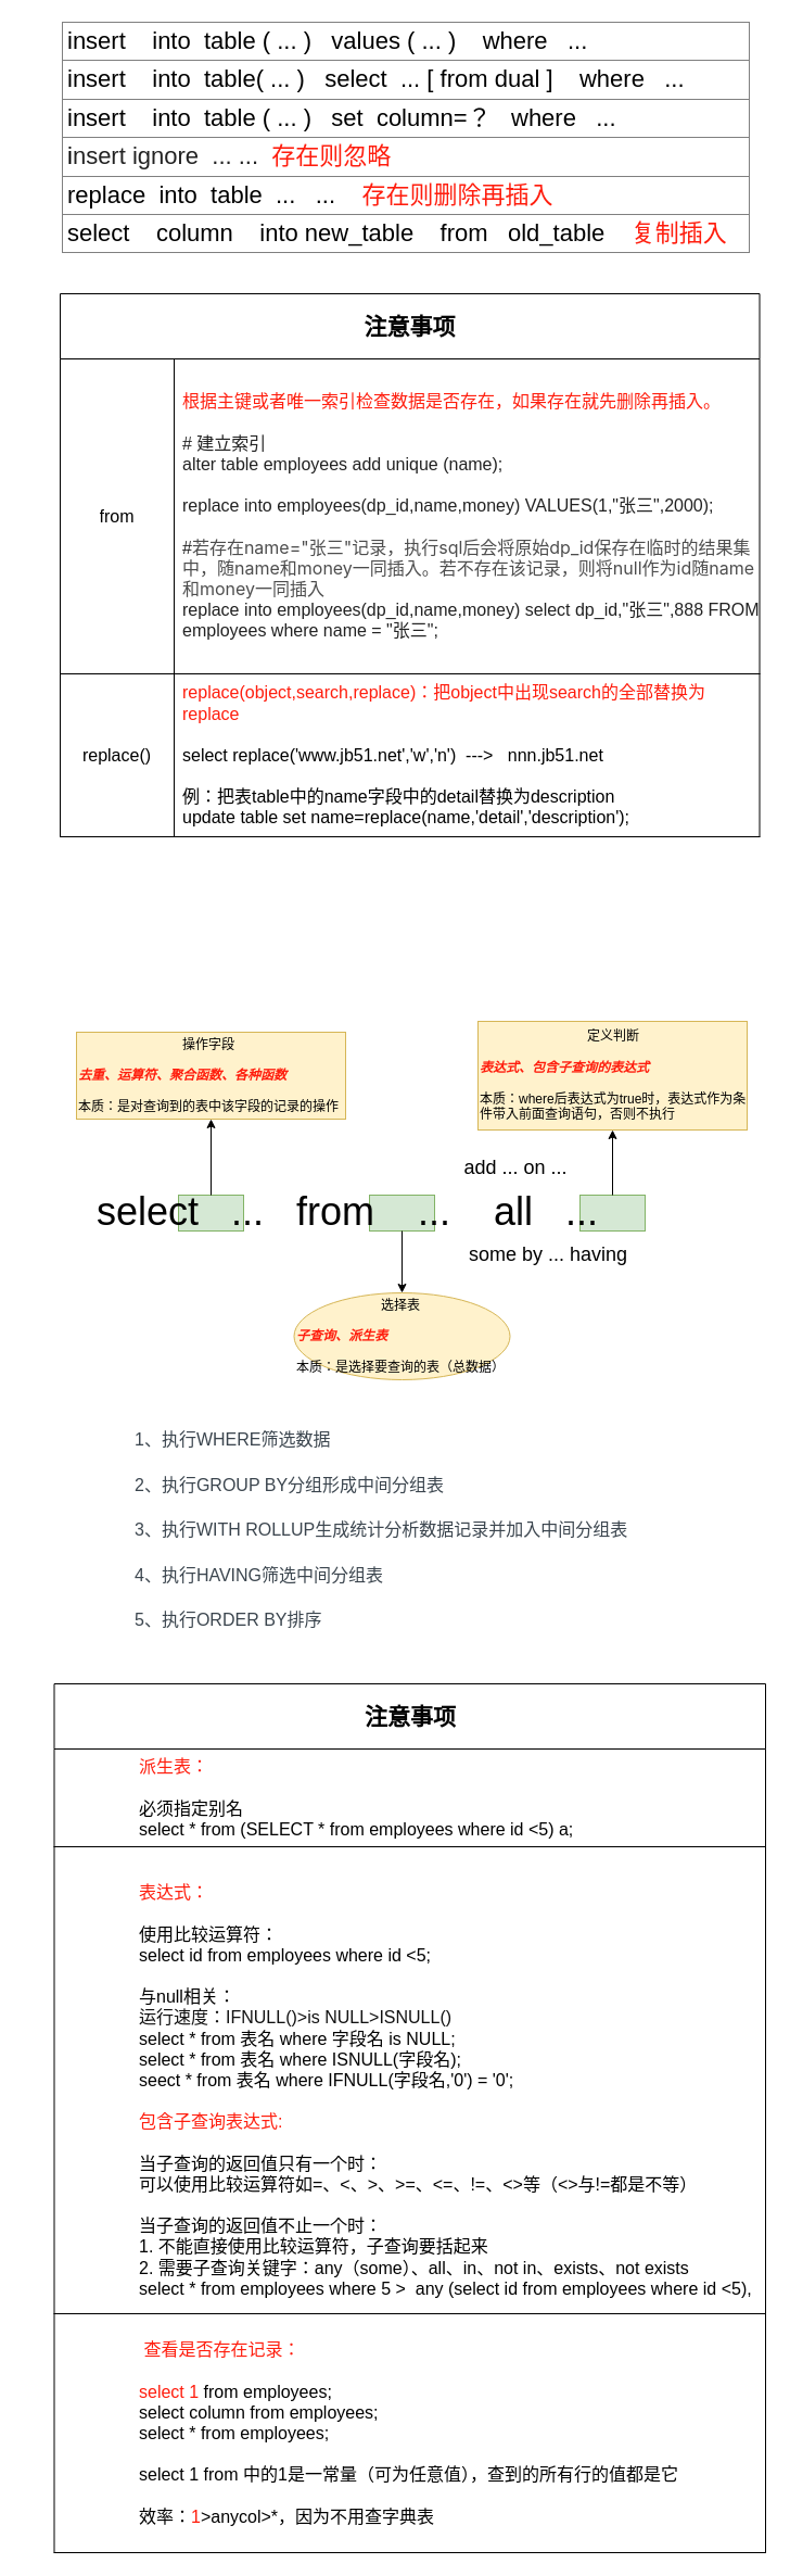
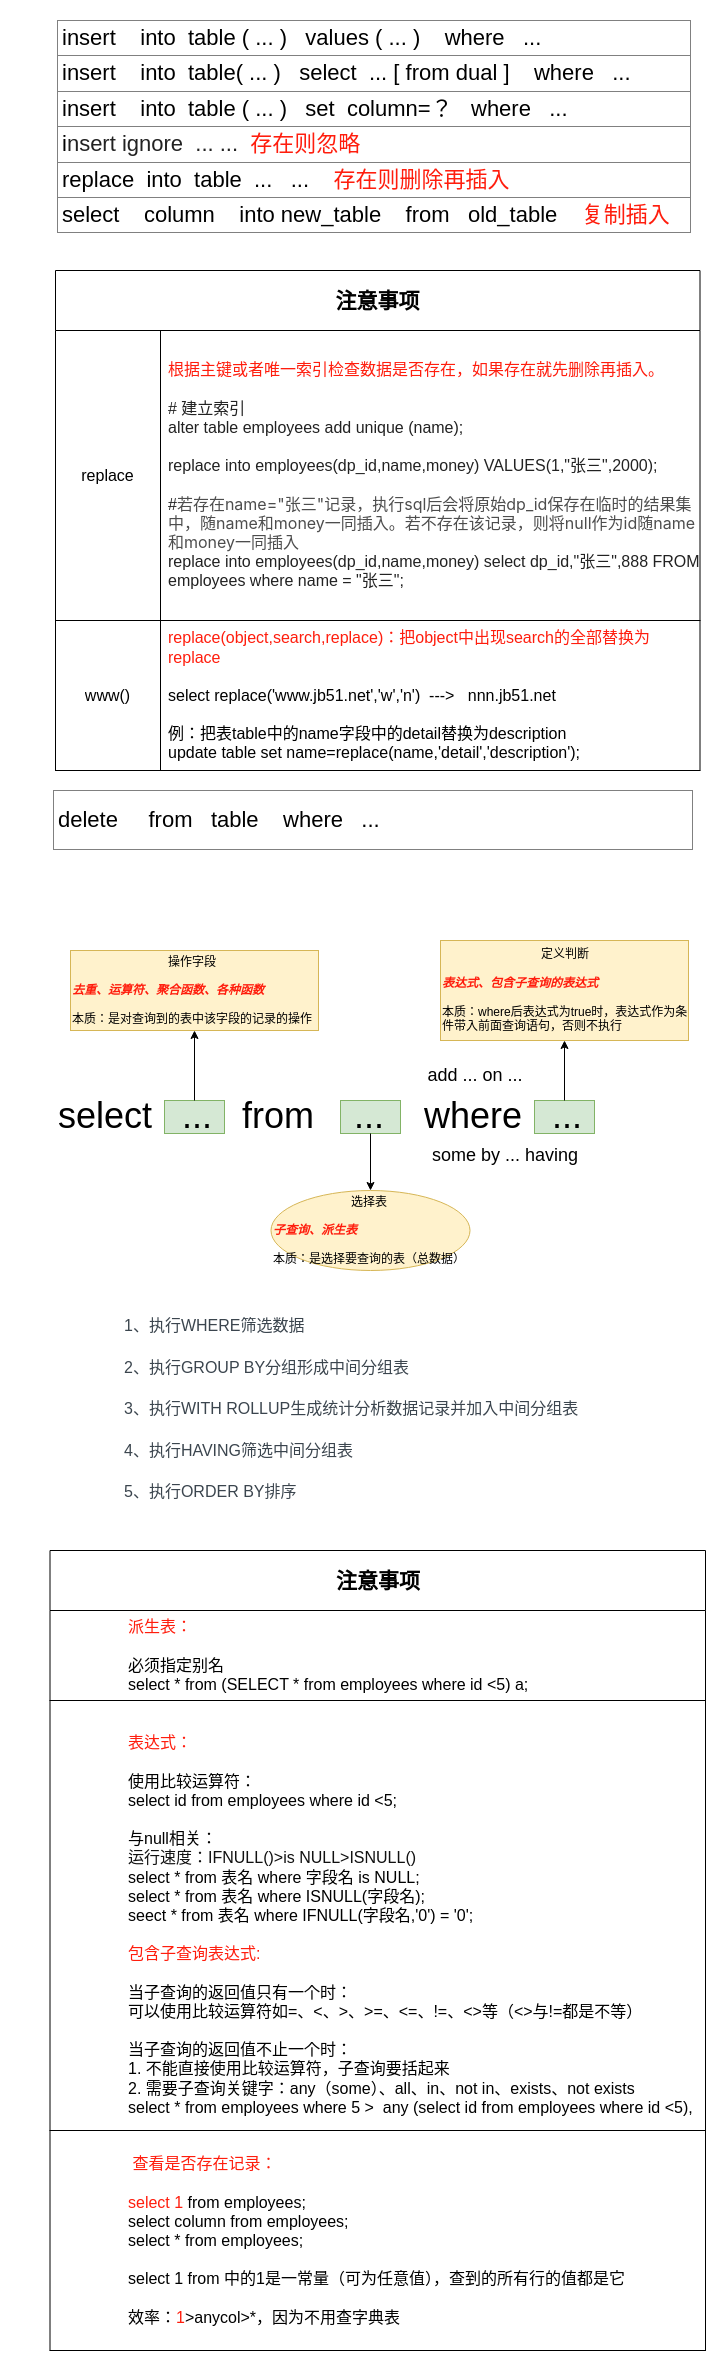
- <mxCell id="16" value="&lt;span style=&quot;text-align: left&quot;&gt;&lt;font style=&quot;font-size: 16px&quot;&gt;from&lt;/font&gt;&lt;/span&gt;" style="shape=partialRectangle;html=1;whiteSpace=wrap;connectable=0;fillColor=none;top=0;left=0;bottom=0;right=0;overflow=hidden;fontSize=15;" parent="15" vertex="1"><mxGeometry width="105" height="290" as="geometry" /></mxCell>
+ <mxCell id="16" value="&lt;span style=&quot;text-align: left&quot;&gt;&lt;font style=&quot;font-size: 16px&quot;&gt;replace&lt;/font&gt;&lt;/span&gt;" style="shape=partialRectangle;html=1;whiteSpace=wrap;connectable=0;fillColor=none;top=0;left=0;bottom=0;right=0;overflow=hidden;fontSize=15;" parent="15" vertex="1"><mxGeometry width="105" height="290" as="geometry" /></mxCell>
- <mxCell id="19" value="&lt;font style=&quot;font-size: 16px&quot;&gt;replace()&lt;/font&gt;" style="shape=partialRectangle;html=1;whiteSpace=wrap;connectable=0;fillColor=none;top=0;left=0;bottom=0;right=0;overflow=hidden;fontSize=15;" parent="18" vertex="1"><mxGeometry width="105" height="150" as="geometry" /></mxCell>
+ <mxCell id="19" value="&lt;font style=&quot;font-size: 16px&quot;&gt;www()&lt;/font&gt;" style="shape=partialRectangle;html=1;whiteSpace=wrap;connectable=0;fillColor=none;top=0;left=0;bottom=0;right=0;overflow=hidden;fontSize=15;" parent="18" vertex="1"><mxGeometry width="105" height="150" as="geometry" /></mxCell>
+ <mxCell id="13" value="&lt;table border=&quot;1&quot; width=&quot;100%&quot; cellpadding=&quot;4&quot; style=&quot;width: 100%; height: 100%; border-collapse: collapse; font-size: 22px;&quot;&gt;&lt;tbody style=&quot;font-size: 22px;&quot;&gt;&lt;tr style=&quot;font-size: 22px;&quot;&gt;&lt;th style=&quot;font-size: 22px;&quot;&gt;&lt;span style=&quot;font-size: 22px; font-weight: 400;&quot;&gt;delete&amp;nbsp; &amp;nbsp; &amp;nbsp;from&amp;nbsp;&lt;/span&gt;&lt;span style=&quot;font-weight: normal; font-size: 22px;&quot;&gt;&lt;span style=&quot;font-size: 22px;&quot;&gt; &lt;/span&gt;&lt;span style=&quot;font-size: 22px;&quot;&gt;&amp;nbsp;&lt;/span&gt;table&lt;span style=&quot;font-size: 22px;&quot;&gt;&amp;nbsp;&lt;/span&gt;&lt;/span&gt;&lt;span style=&quot;font-size: 22px; font-weight: 400;&quot;&gt;&amp;nbsp; &amp;nbsp;&lt;/span&gt;&lt;span style=&quot;font-size: 22px; font-weight: 400;&quot;&gt;where&amp;nbsp; &amp;nbsp;...&lt;/span&gt;&lt;br style=&quot;font-size: 22px;&quot;&gt;&lt;/th&gt;&lt;/tr&gt;&lt;/tbody&gt;&lt;/table&gt;" style="text;html=1;strokeColor=none;fillColor=none;overflow=fill;fontSize=22;align=left;" parent="1" vertex="1"><mxGeometry x="53.25" y="790" width="640" height="60" as="geometry" /></mxCell>
- <mxCell id="11" value="&lt;font style=&quot;font-size: 36px&quot;&gt;select&amp;nbsp; &amp;nbsp;...&amp;nbsp; &amp;nbsp;from&amp;nbsp; &amp;nbsp; ...&amp;nbsp; &amp;nbsp; all&amp;nbsp; &amp;nbsp;...&lt;/font&gt;" style="text;html=1;strokeColor=none;fillColor=none;align=center;verticalAlign=middle;whiteSpace=wrap;rounded=0;" parent="1" vertex="1"><mxGeometry x="20" y="1080" width="600" height="70" as="geometry" /></mxCell>
+ <mxCell id="11" value="&lt;font style=&quot;font-size: 36px&quot;&gt;select&amp;nbsp; &amp;nbsp;...&amp;nbsp; &amp;nbsp;from&amp;nbsp; &amp;nbsp; ...&amp;nbsp; &amp;nbsp; where&amp;nbsp; &amp;nbsp;...&lt;/font&gt;" style="text;html=1;strokeColor=none;fillColor=none;align=center;verticalAlign=middle;whiteSpace=wrap;rounded=0;" parent="1" vertex="1"><mxGeometry x="20" y="1080" width="600" height="70" as="geometry" /></mxCell>
